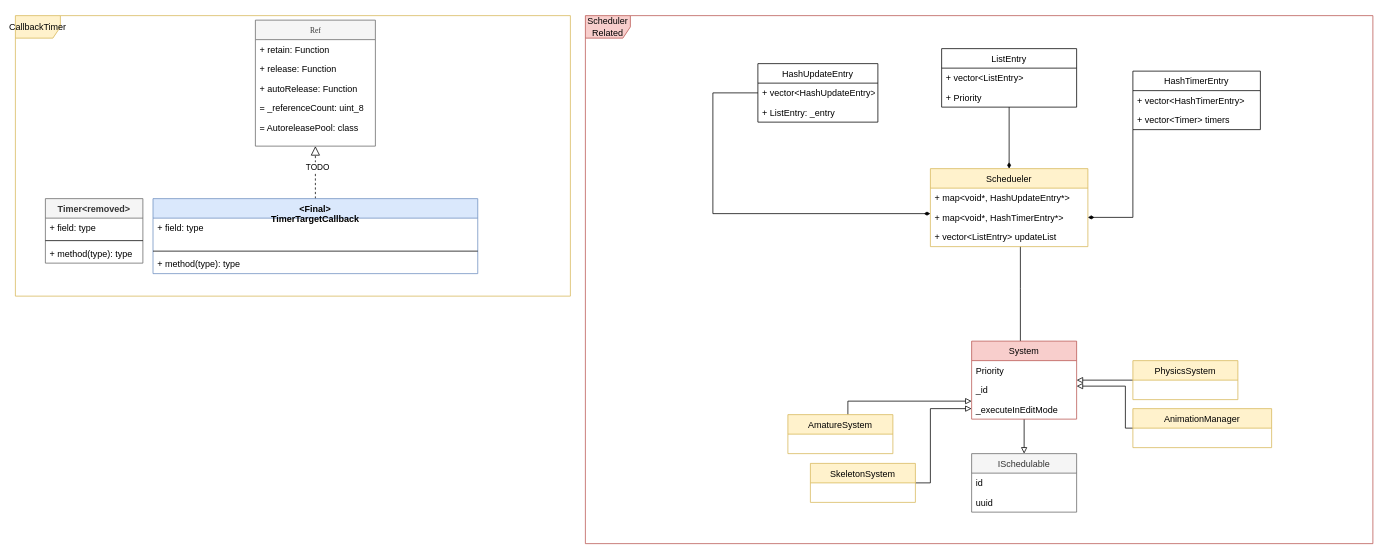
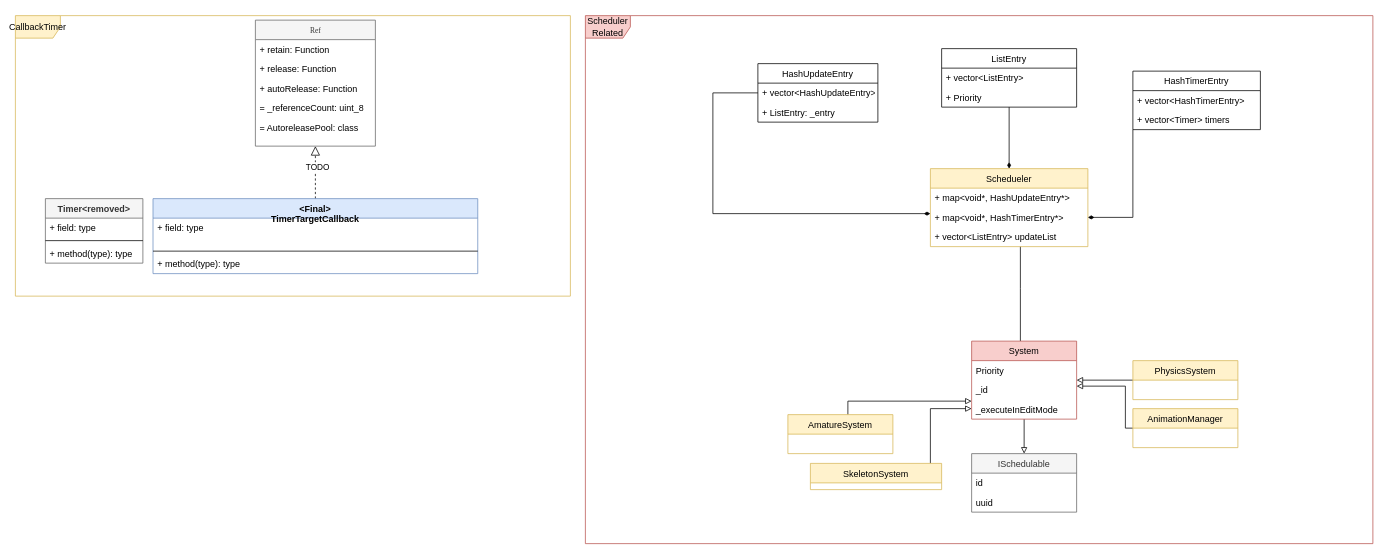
- <mxCell id="46" value="AnimationManager" style="swimlane;fontStyle=0;childLayout=stackLayout;horizontal=1;startSize=26;fillColor=#fff2cc;horizontalStack=0;resizeParent=1;resizeParentMax=0;resizeLast=0;collapsible=1;marginBottom=0;strokeColor=#d6b656;" parent="1" vertex="1"><mxGeometry x="1510" y="544" width="185" height="52" as="geometry" /></mxCell>
+ <mxCell id="46" value="AnimationManager" style="swimlane;fontStyle=0;childLayout=stackLayout;horizontal=1;startSize=26;fillColor=#fff2cc;horizontalStack=0;resizeParent=1;resizeParentMax=0;resizeLast=0;collapsible=1;marginBottom=0;strokeColor=#d6b656;" parent="1" vertex="1"><mxGeometry x="1510" y="544" width="140" height="52" as="geometry" /></mxCell>
- <mxCell id="52" value="SkeletonSystem" style="swimlane;fontStyle=0;childLayout=stackLayout;horizontal=1;startSize=26;fillColor=#fff2cc;horizontalStack=0;resizeParent=1;resizeParentMax=0;resizeLast=0;collapsible=1;marginBottom=0;strokeColor=#d6b656;" parent="1" vertex="1"><mxGeometry x="1080" y="617" width="140" height="52" as="geometry" /></mxCell>
+ <mxCell id="52" value="SkeletonSystem" style="swimlane;fontStyle=0;childLayout=stackLayout;horizontal=1;startSize=26;fillColor=#fff2cc;horizontalStack=0;resizeParent=1;resizeParentMax=0;resizeLast=0;collapsible=1;marginBottom=0;strokeColor=#d6b656;" parent="1" vertex="1"><mxGeometry x="1080" y="617" width="175" height="35" as="geometry" /></mxCell>
